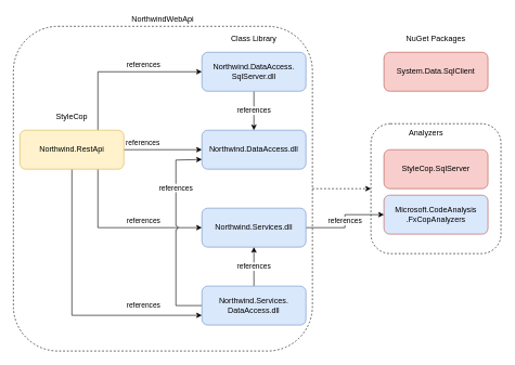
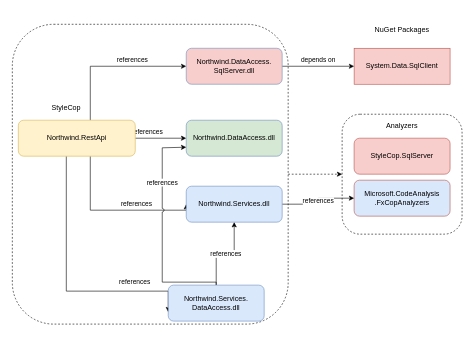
- <mxCell id="16" value="NorthwindWebApi" style="text;html=1;strokeColor=none;fillColor=none;align=center;verticalAlign=middle;whiteSpace=wrap;rounded=0;dashed=1;" parent="1" vertex="1"><mxGeometry x="20" y="20" width="460" height="20" as="geometry" /></mxCell>
- <mxCell id="13" value="Class Library" style="text;html=1;strokeColor=none;fillColor=none;align=center;verticalAlign=middle;whiteSpace=wrap;rounded=0;" parent="1" vertex="1"><mxGeometry x="310" y="50" width="160" height="20" as="geometry" /></mxCell>
- <mxCell id="14" value="NuGet Packages" style="text;html=1;strokeColor=none;fillColor=none;align=center;verticalAlign=middle;whiteSpace=wrap;rounded=0;" parent="1" vertex="1"><mxGeometry x="590" y="50" width="160" height="20" as="geometry" /></mxCell>
+ <mxCell id="14" value="NuGet Packages" style="text;html=1;strokeColor=none;fillColor=none;align=center;verticalAlign=middle;whiteSpace=wrap;rounded=0;" parent="1" vertex="1"><mxGeometry x="590" y="40" width="160" height="20" as="geometry" /></mxCell>
- <mxCell id="20" value="Northwind.DataAccess.&lt;br&gt;SqlServer.dll" style="rounded=1;whiteSpace=wrap;html=1;fillColor=#dae8fc;strokeColor=#6c8ebf;" vertex="1" parent="1"><mxGeometry x="310" y="80" width="160" height="60" as="geometry" /></mxCell>
+ <mxCell id="20" value="Northwind.DataAccess.&lt;br&gt;SqlServer.dll" style="rounded=1;whiteSpace=wrap;html=1;fillColor=#f8cecc;strokeColor=#6c8ebf;" vertex="1" parent="1"><mxGeometry x="310" y="80" width="160" height="60" as="geometry" /></mxCell>
+ <mxCell id="19" value="depends on" style="edgeStyle=orthogonalEdgeStyle;rounded=0;jumpStyle=arc;orthogonalLoop=1;jettySize=auto;html=1;" edge="1" parent="1" source="20" target="11"><mxGeometry y="10" relative="1" as="geometry"><mxPoint as="offset" /></mxGeometry></mxCell>
- <mxCell id="11" value="System.Data.SqlClient" style="rounded=1;whiteSpace=wrap;html=1;fillColor=#f8cecc;strokeColor=#b85450;" parent="1" vertex="1"><mxGeometry x="590" y="80" width="160" height="60" as="geometry" /></mxCell>
+ <mxCell id="11" value="System.Data.SqlClient" style="whiteSpace=wrap;html=1;fillColor=#f8cecc;strokeColor=#b85450;rounded=0;" parent="1" vertex="1"><mxGeometry x="590" y="80" width="160" height="60" as="geometry" /></mxCell>
- <mxCell id="18" value="references" style="edgeStyle=orthogonalEdgeStyle;rounded=0;orthogonalLoop=1;jettySize=auto;html=1;entryX=0.5;entryY=0;entryDx=0;entryDy=0;" edge="1" parent="1" source="20" target="8"><mxGeometry relative="1" as="geometry" /></mxCell>
- <mxCell id="15" value="Analyzers" style="text;html=1;strokeColor=none;fillColor=none;align=center;verticalAlign=middle;whiteSpace=wrap;rounded=0;" parent="1" vertex="1"><mxGeometry x="575" y="195" width="160" height="20" as="geometry" /></mxCell>
+ <mxCell id="15" value="Analyzers" style="text;html=1;strokeColor=none;fillColor=none;align=center;verticalAlign=middle;whiteSpace=wrap;rounded=0;" parent="1" vertex="1"><mxGeometry x="590" y="200" width="160" height="20" as="geometry" /></mxCell>
- <mxCell id="7" value="Northwind.RestApi" style="rounded=1;whiteSpace=wrap;html=1;fillColor=#fff2cc;strokeColor=#d6b656;" parent="1" vertex="1"><mxGeometry x="30" y="200" width="160" height="60" as="geometry" /></mxCell>
+ <mxCell id="7" value="Northwind.RestApi" style="rounded=1;whiteSpace=wrap;html=1;fillColor=#fff2cc;strokeColor=#d6b656;" parent="1" vertex="1"><mxGeometry x="30" y="200" width="195" height="60" as="geometry" /></mxCell>
- <mxCell id="8" value="Northwind.DataAccess.dll" style="rounded=1;whiteSpace=wrap;html=1;fillColor=#dae8fc;strokeColor=#6c8ebf;" parent="1" vertex="1"><mxGeometry x="310" y="200" width="160" height="60" as="geometry" /></mxCell>
+ <mxCell id="8" value="Northwind.DataAccess.dll" style="rounded=1;whiteSpace=wrap;html=1;fillColor=#d5e8d4;strokeColor=#6c8ebf;" parent="1" vertex="1"><mxGeometry x="310" y="200" width="160" height="60" as="geometry" /></mxCell>
- <mxCell id="22" value="Northwind.Services.dll" style="rounded=1;whiteSpace=wrap;html=1;fillColor=#dae8fc;strokeColor=#6c8ebf;" vertex="1" parent="1"><mxGeometry x="310" y="320" width="160" height="60" as="geometry" /></mxCell>
+ <mxCell id="22" value="Northwind.Services.dll" style="rounded=1;whiteSpace=wrap;html=1;fillColor=#dae8fc;strokeColor=#6c8ebf;" vertex="1" parent="1"><mxGeometry x="310" y="310" width="160" height="60" as="geometry" /></mxCell>
- <mxCell id="25" value="Northwind.Services.&lt;br&gt;DataAccess.dll" style="rounded=1;whiteSpace=wrap;html=1;fillColor=#dae8fc;strokeColor=#6c8ebf;" vertex="1" parent="1"><mxGeometry x="310" y="440" width="160" height="60" as="geometry" /></mxCell>
+ <mxCell id="25" value="Northwind.Services.&lt;br&gt;DataAccess.dll" style="rounded=1;whiteSpace=wrap;html=1;fillColor=#dae8fc;strokeColor=#6c8ebf;" vertex="1" parent="1"><mxGeometry x="280" y="475" width="160" height="60" as="geometry" /></mxCell>
